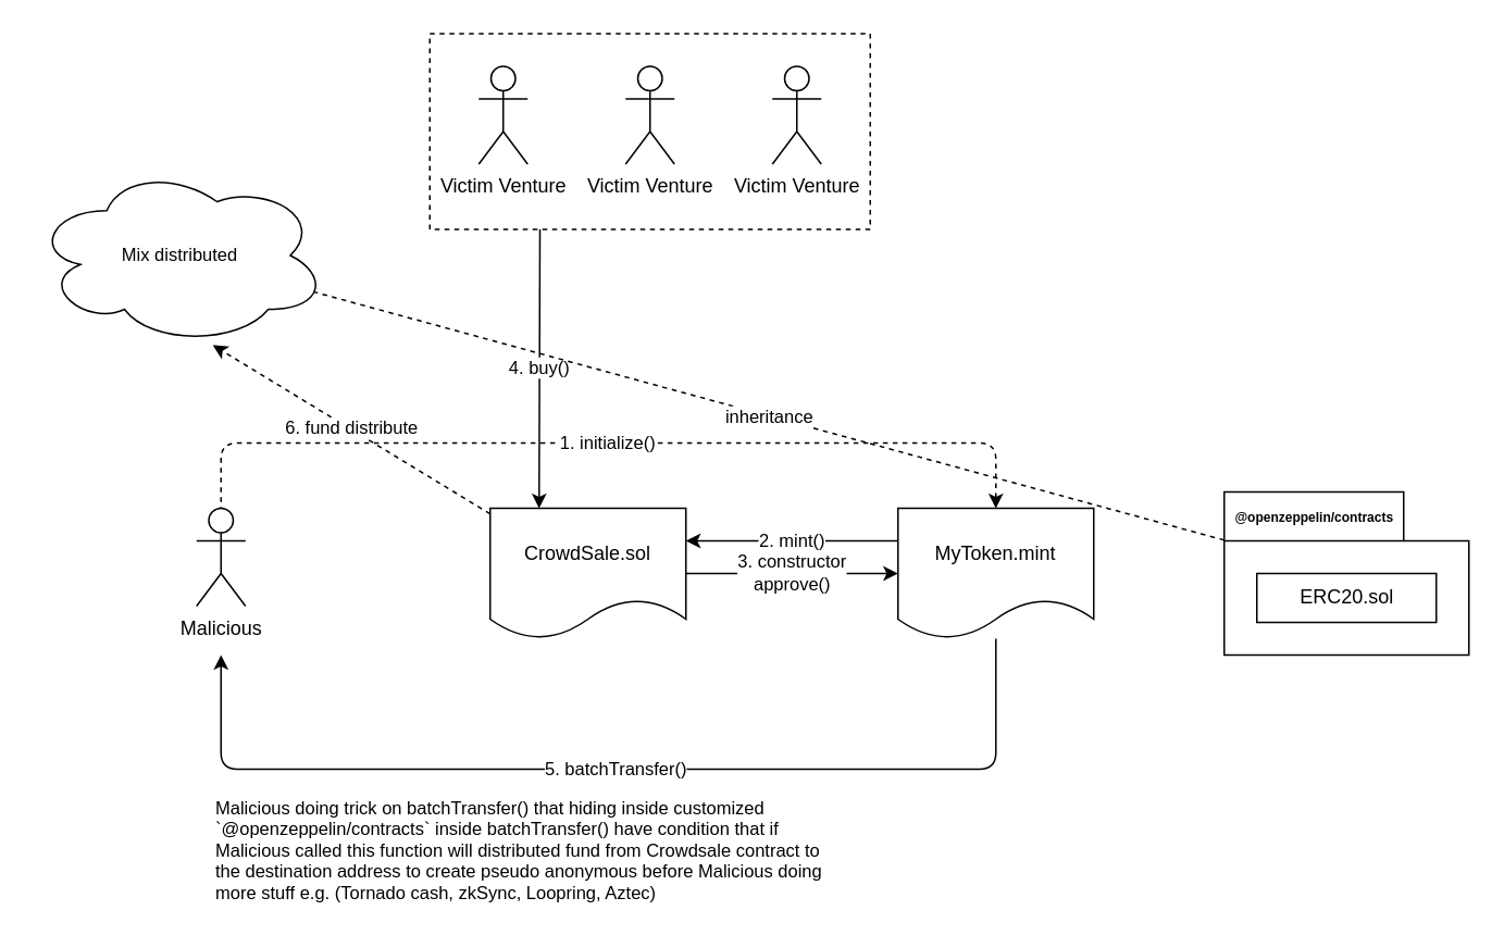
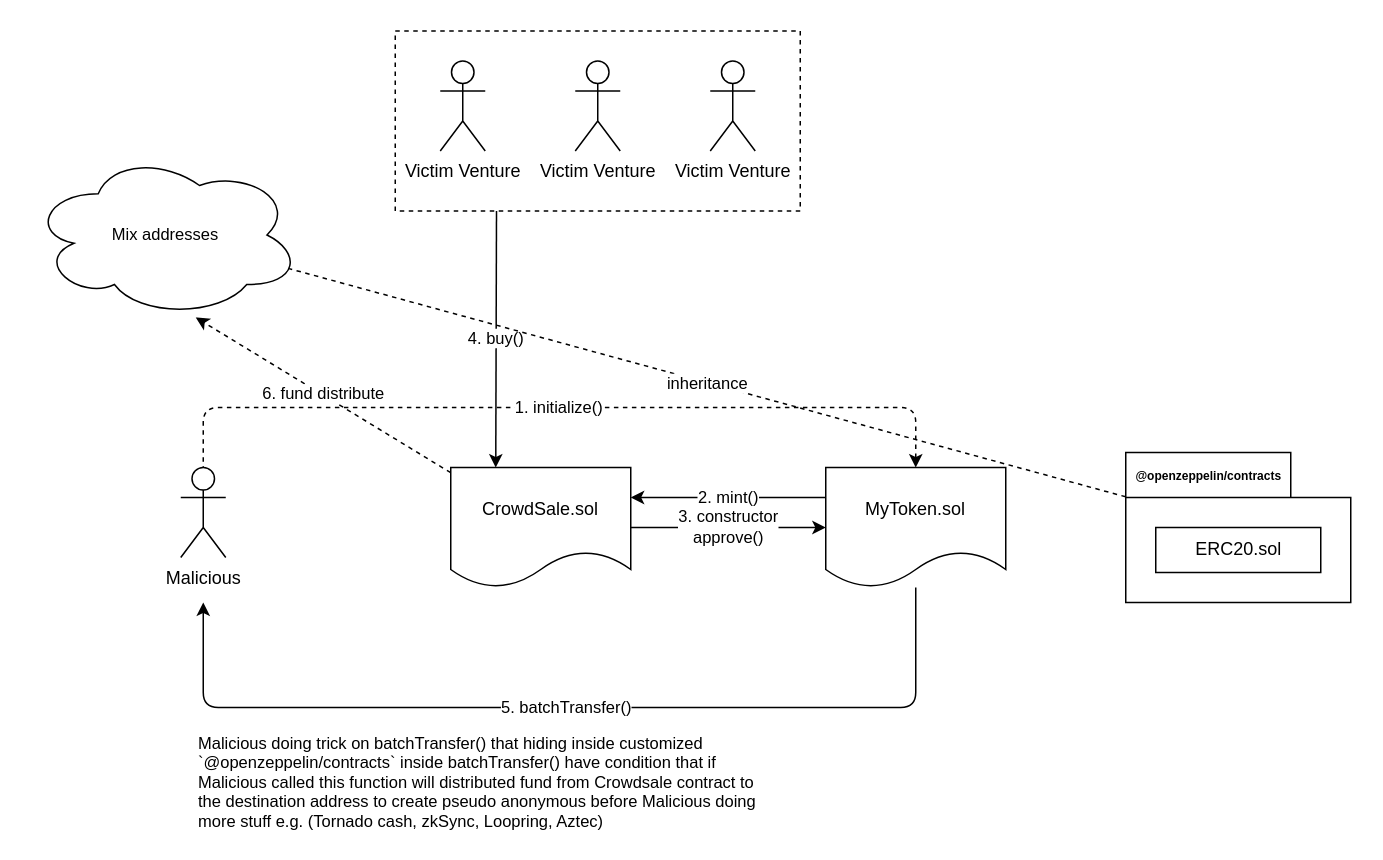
- <mxCell id="20" value="Mix distributed" style="ellipse;shape=cloud;whiteSpace=wrap;html=1;fontSize=11;fillColor=default;" parent="1" vertex="1"><mxGeometry x="20" y="101" width="180" height="110" as="geometry" /></mxCell>
+ <mxCell id="20" value="Mix addresses" style="ellipse;shape=cloud;whiteSpace=wrap;html=1;fontSize=11;fillColor=default;" parent="1" vertex="1"><mxGeometry x="20" y="101" width="180" height="110" as="geometry" /></mxCell>
- <mxCell id="9" value="MyToken.mint" style="shape=document;whiteSpace=wrap;html=1;boundedLbl=1;" parent="1" vertex="1"><mxGeometry x="550" y="311" width="120" height="80" as="geometry" /></mxCell>
+ <mxCell id="9" value="MyToken.sol" style="shape=document;whiteSpace=wrap;html=1;boundedLbl=1;" parent="1" vertex="1"><mxGeometry x="550" y="311" width="120" height="80" as="geometry" /></mxCell>
